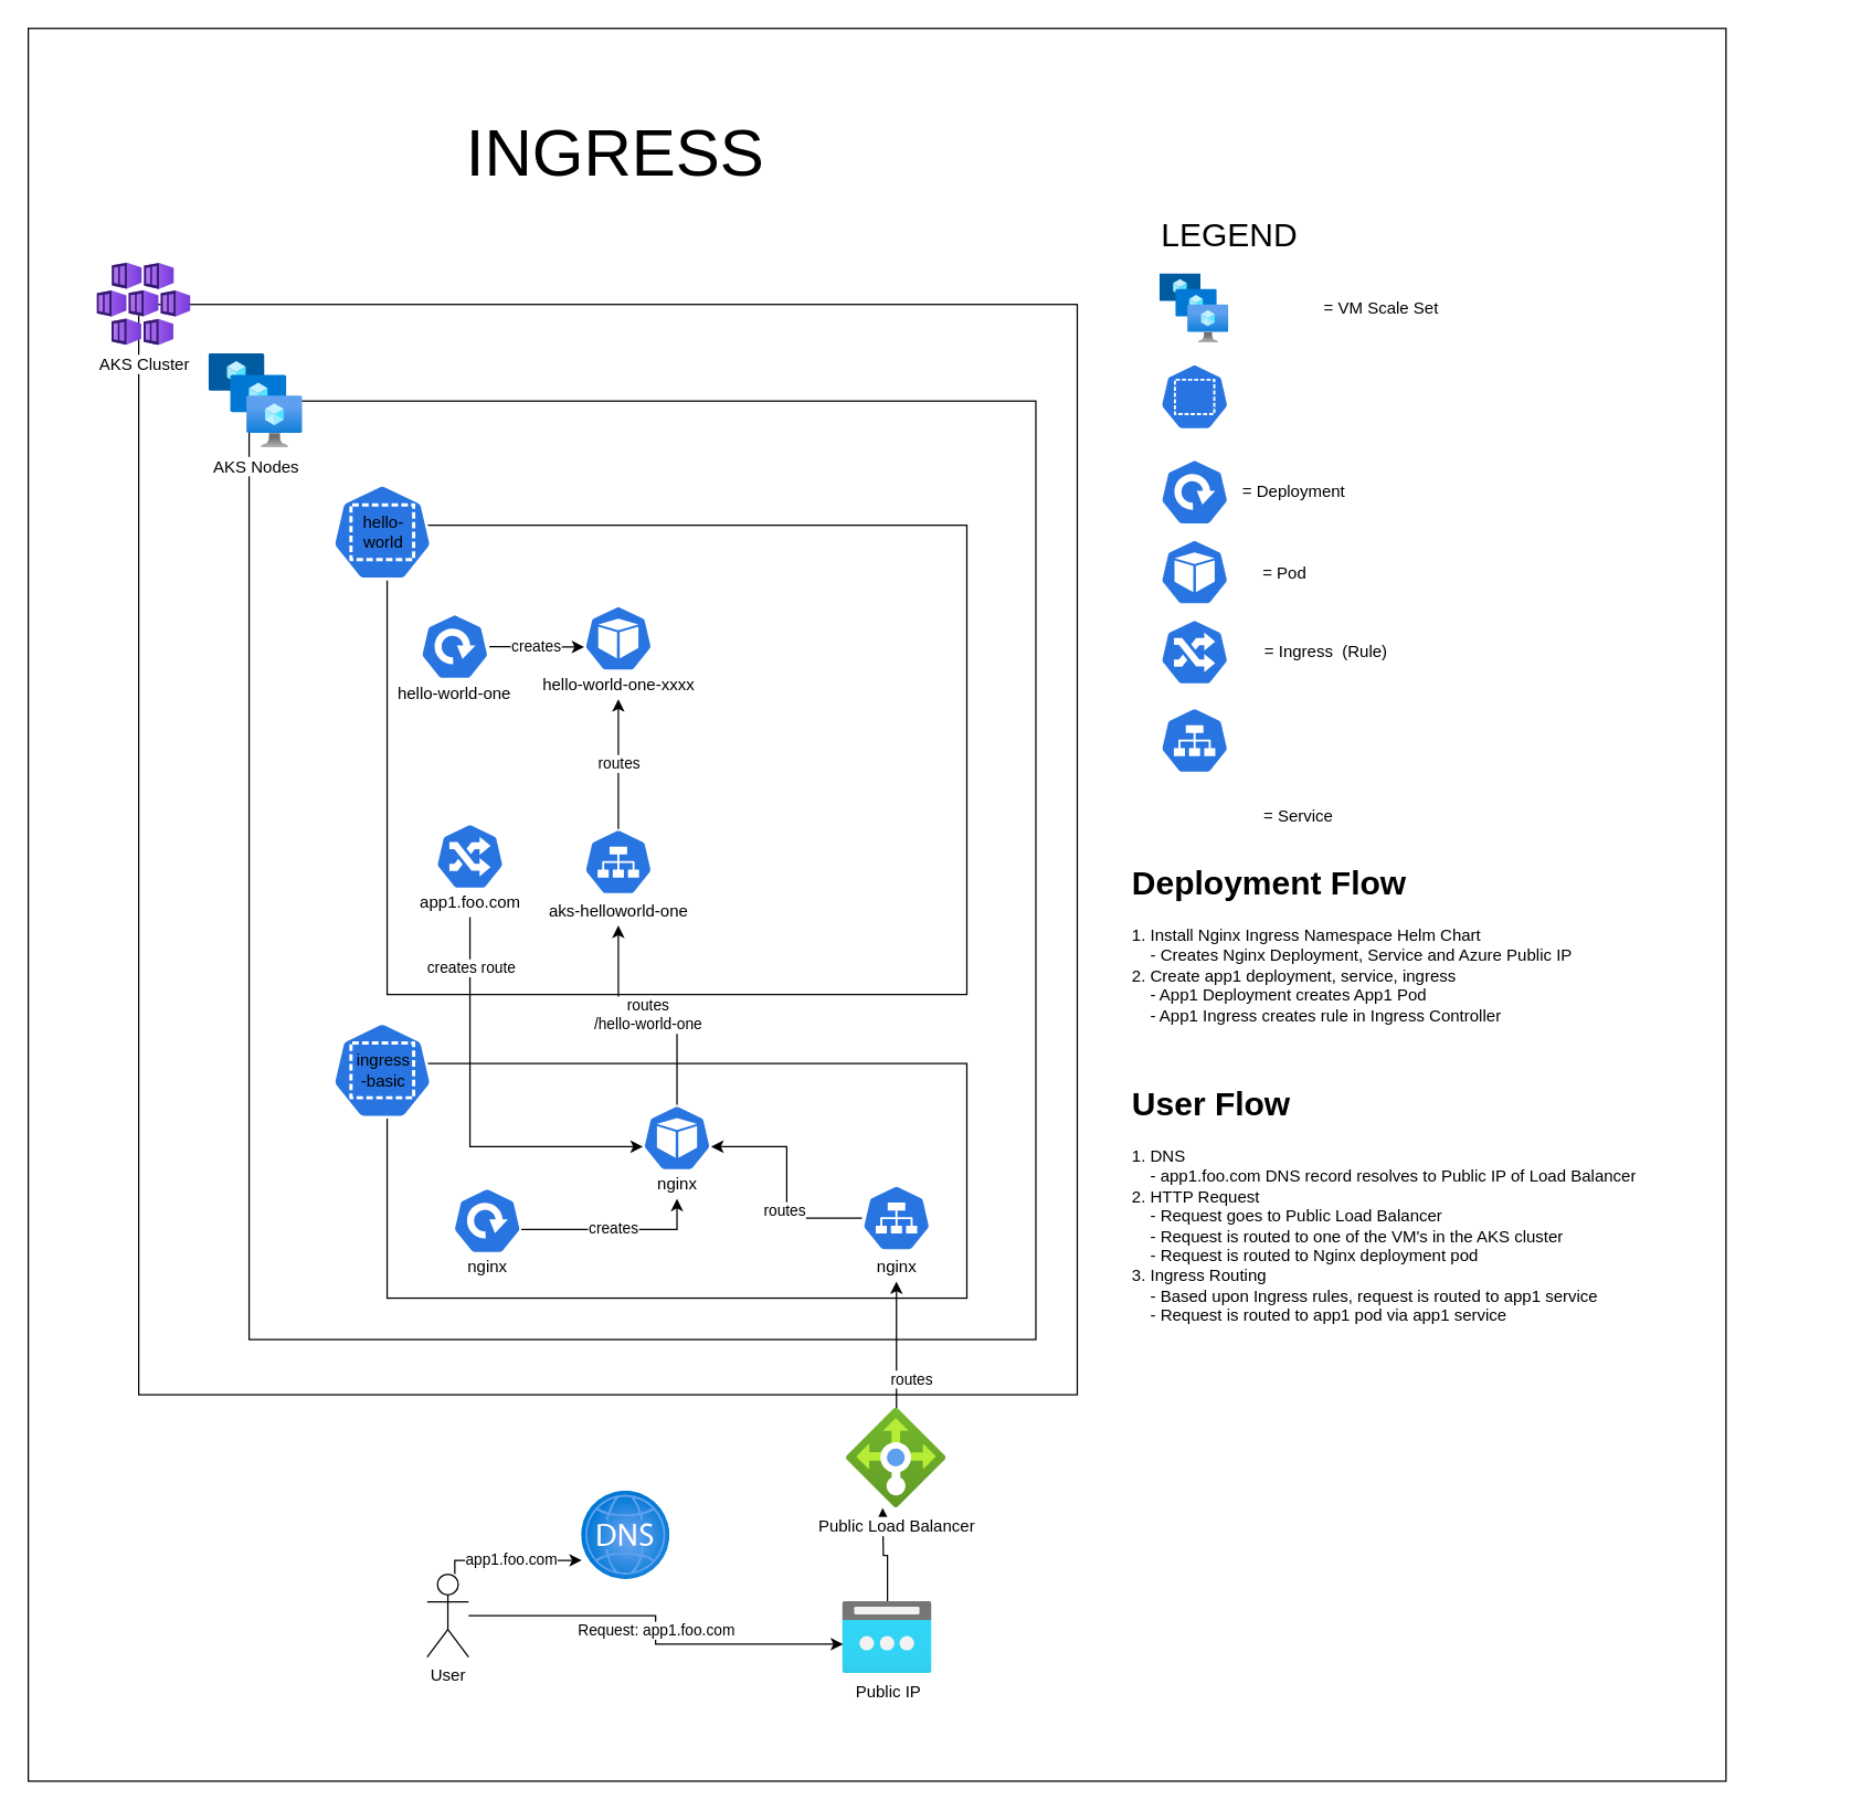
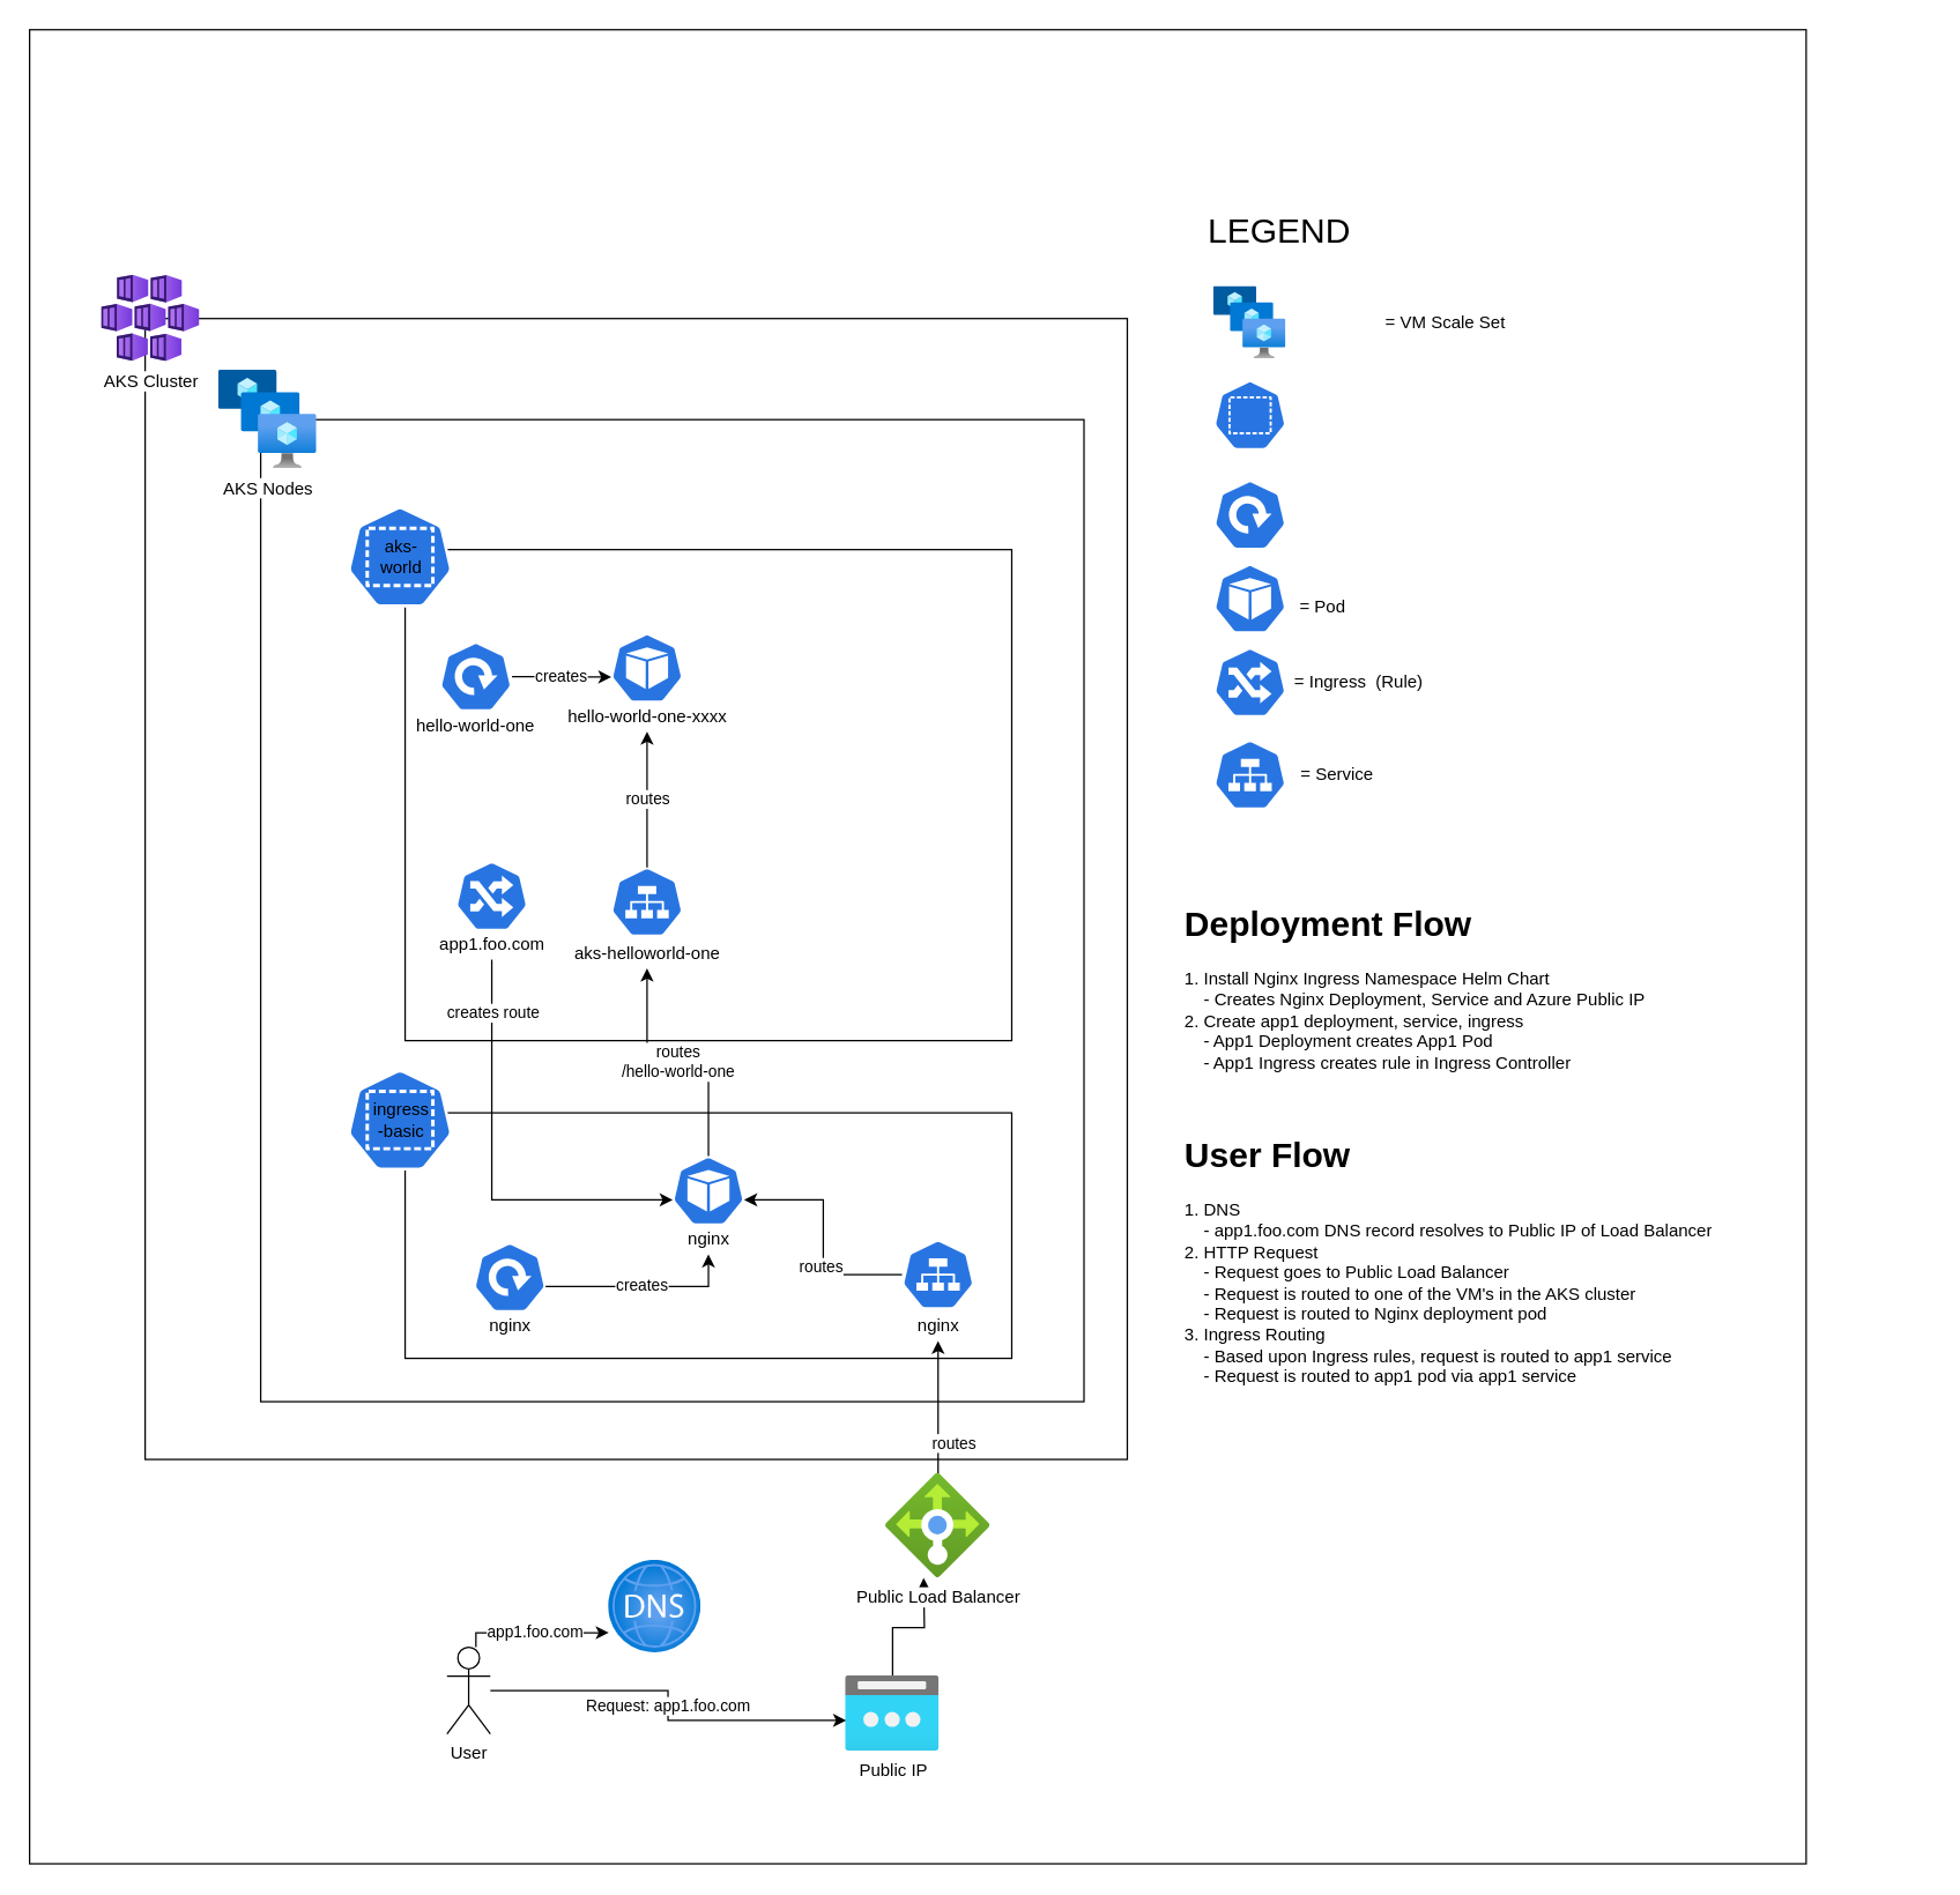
- <mxCell id="58" value="&lt;font style=&quot;font-size: 48px&quot;&gt;INGRESS&lt;/font&gt;" style="text;html=1;align=center;verticalAlign=middle;resizable=0;points=[];autosize=1;" parent="1" vertex="1"><mxGeometry x="330" y="95" width="230" height="30" as="geometry" /></mxCell>
- <mxCell id="59" value="&lt;font style=&quot;font-size: 24px&quot;&gt;LEGEND&lt;/font&gt;" style="text;html=1;align=center;verticalAlign=middle;resizable=0;points=[];autosize=1;" parent="1" vertex="1"><mxGeometry x="835" y="160" width="110" height="20" as="geometry" /></mxCell>
+ <mxCell id="59" value="&lt;font style=&quot;font-size: 24px&quot;&gt;LEGEND&lt;/font&gt;" style="text;html=1;align=center;verticalAlign=middle;resizable=0;points=[];autosize=1;" parent="1" vertex="1"><mxGeometry x="830" y="150" width="110" height="20" as="geometry" /></mxCell>
- <mxCell id="43" value="&amp;nbsp;= Deployment" style="text;html=1;align=center;verticalAlign=middle;resizable=0;points=[];autosize=1;" parent="1" vertex="1"><mxGeometry x="890" y="346" width="90" height="20" as="geometry" /></mxCell>
- <mxCell id="7" value="hello-&lt;br&gt;world" style="html=1;dashed=0;whitespace=wrap;fillColor=#2875E2;strokeColor=#ffffff;points=[[0.005,0.63,0],[0.1,0.2,0],[0.9,0.2,0],[0.5,0,0],[0.995,0.63,0],[0.72,0.99,0],[0.5,1,0],[0.28,0.99,0]];shape=mxgraph.kubernetes.icon;prIcon=ns" parent="1" vertex="1"><mxGeometry x="218.75" y="350" width="115.5" height="70" as="geometry" /></mxCell>
+ <mxCell id="7" value="aks-&lt;br&gt;world" style="html=1;dashed=0;whitespace=wrap;fillColor=#2875E2;strokeColor=#ffffff;points=[[0.005,0.63,0],[0.1,0.2,0],[0.9,0.2,0],[0.5,0,0],[0.995,0.63,0],[0.72,0.99,0],[0.5,1,0],[0.28,0.99,0]];shape=mxgraph.kubernetes.icon;prIcon=ns" parent="1" vertex="1"><mxGeometry x="218.75" y="350" width="115.5" height="70" as="geometry" /></mxCell>
- <mxCell id="44" value="= Pod" style="text;html=1;align=center;verticalAlign=middle;resizable=0;points=[];autosize=1;" parent="1" vertex="1"><mxGeometry x="905" y="405" width="50" height="20" as="geometry" /></mxCell>
+ <mxCell id="44" value="= Pod" style="text;html=1;align=center;verticalAlign=middle;resizable=0;points=[];autosize=1;" parent="1" vertex="1"><mxGeometry x="890" y="410" width="50" height="20" as="geometry" /></mxCell>
- <mxCell id="45" value="= Ingress&amp;nbsp; (Rule)" style="text;html=1;align=center;verticalAlign=middle;resizable=0;points=[];autosize=1;" parent="1" vertex="1"><mxGeometry x="910" y="462" width="100" height="20" as="geometry" /></mxCell>
+ <mxCell id="45" value="= Ingress&amp;nbsp; (Rule)" style="text;html=1;align=center;verticalAlign=middle;resizable=0;points=[];autosize=1;" parent="1" vertex="1"><mxGeometry x="890" y="462" width="100" height="20" as="geometry" /></mxCell>
- <mxCell id="46" value="= Service" style="text;html=1;align=center;verticalAlign=middle;resizable=0;points=[];autosize=1;" parent="1" vertex="1"><mxGeometry x="905" y="581" width="70" height="20" as="geometry" /></mxCell>
+ <mxCell id="46" value="= Service" style="text;html=1;align=center;verticalAlign=middle;resizable=0;points=[];autosize=1;" parent="1" vertex="1"><mxGeometry x="890" y="526" width="70" height="20" as="geometry" /></mxCell>
- <mxCell id="27" value="Public IP" style="aspect=fixed;html=1;points=[];align=center;image;fontSize=12;image=img/lib/azure2/networking/Public_IP_Addresses.svg;" parent="1" vertex="1"><mxGeometry x="610" y="1160" width="65" height="52" as="geometry" /></mxCell>
+ <mxCell id="27" value="Public IP" style="aspect=fixed;html=1;points=[];align=center;image;fontSize=12;image=img/lib/azure2/networking/Public_IP_Addresses.svg;" parent="1" vertex="1"><mxGeometry x="585" y="1160" width="65" height="52" as="geometry" /></mxCell>
